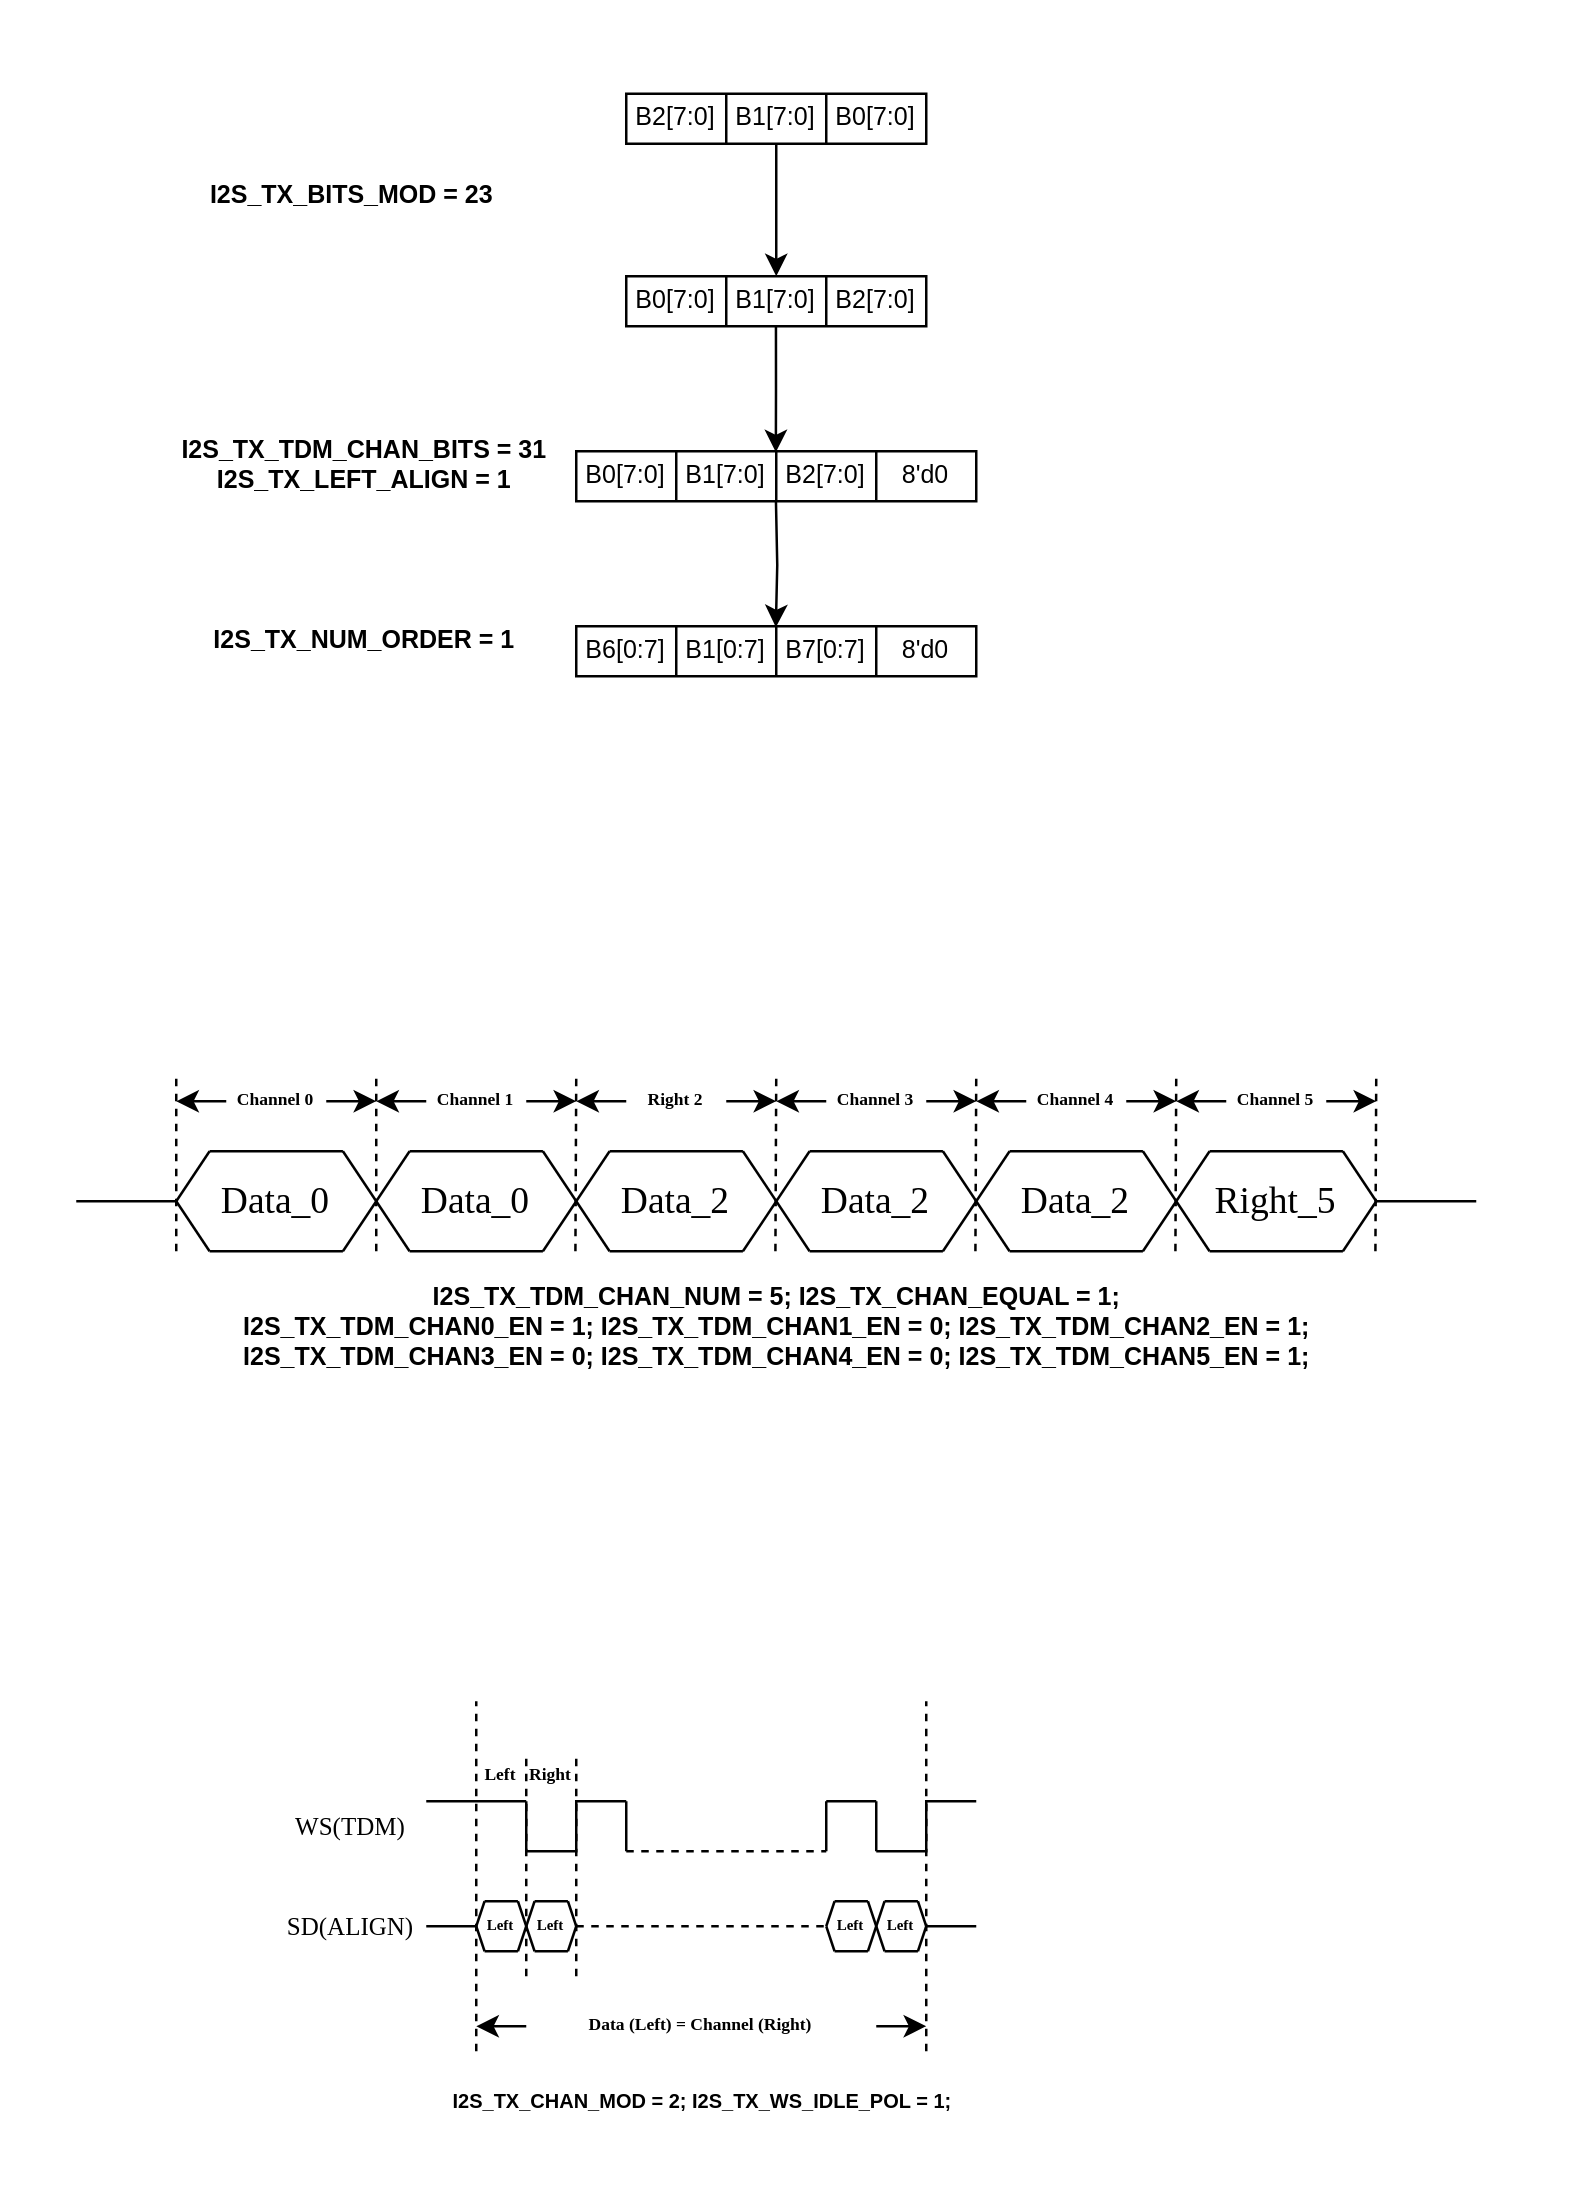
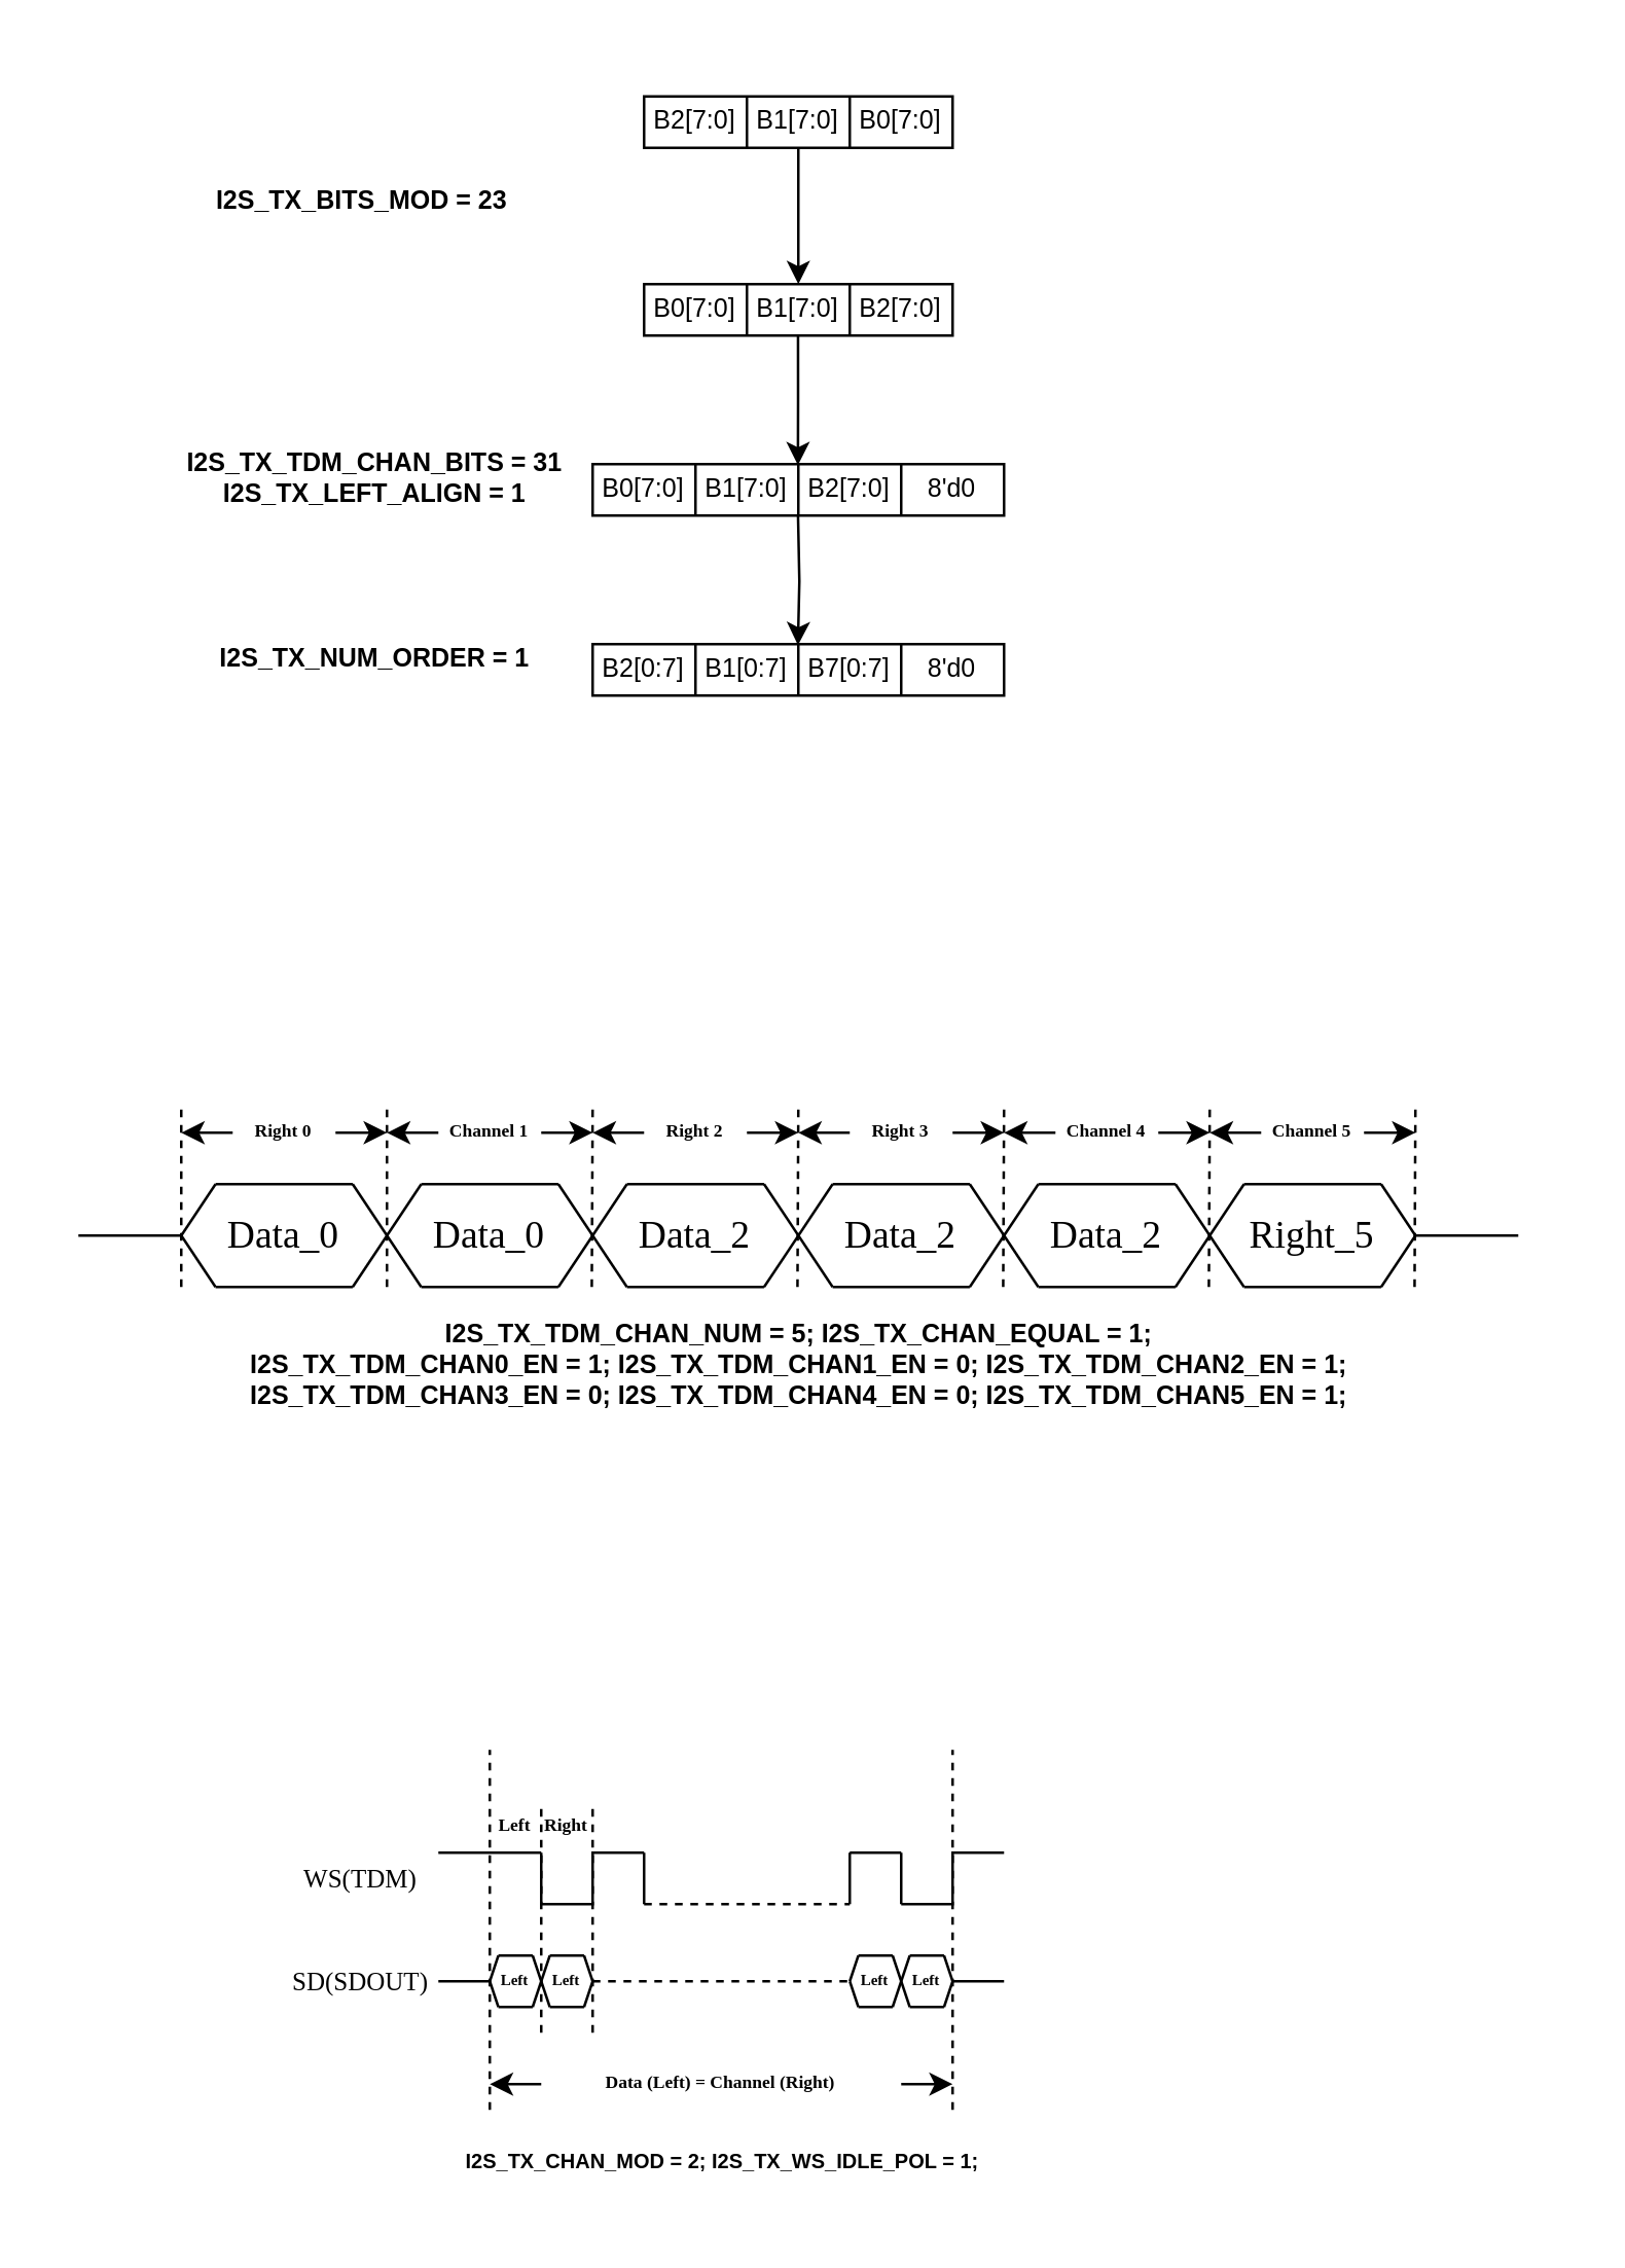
- <mxCell id="28" value="&lt;font style=&quot;font-size: 10px&quot;&gt;B6[0:7]&lt;/font&gt;" style="shape=partialRectangle;html=1;whiteSpace=wrap;connectable=0;fillColor=none;top=0;left=0;bottom=0;right=0;overflow=hidden;horizontal=1;spacing=2;spacingTop=-2;" parent="27" vertex="1"><mxGeometry width="40" height="20" as="geometry" /></mxCell>
+ <mxCell id="28" value="&lt;font style=&quot;font-size: 10px&quot;&gt;B2[0:7]&lt;/font&gt;" style="shape=partialRectangle;html=1;whiteSpace=wrap;connectable=0;fillColor=none;top=0;left=0;bottom=0;right=0;overflow=hidden;horizontal=1;spacing=2;spacingTop=-2;" parent="27" vertex="1"><mxGeometry width="40" height="20" as="geometry" /></mxCell>
- <mxCell id="77" value="Channel 0" style="text;html=1;strokeColor=none;fillColor=none;align=center;verticalAlign=middle;whiteSpace=wrap;rounded=0;fontFamily=Verdana;fontSize=7;fontStyle=1" parent="1" vertex="1"><mxGeometry x="90" y="430" width="40" height="20" as="geometry" /></mxCell>
+ <mxCell id="77" value="Right 0" style="text;html=1;strokeColor=none;fillColor=none;align=center;verticalAlign=middle;whiteSpace=wrap;rounded=0;fontFamily=Verdana;fontSize=7;fontStyle=1" parent="1" vertex="1"><mxGeometry x="90" y="430" width="40" height="20" as="geometry" /></mxCell>
- <mxCell id="89" value="Channel 3" style="text;html=1;strokeColor=none;fillColor=none;align=center;verticalAlign=middle;whiteSpace=wrap;rounded=0;fontFamily=Verdana;fontSize=7;fontStyle=1" parent="1" vertex="1"><mxGeometry x="330" y="430" width="40" height="20" as="geometry" /></mxCell>
+ <mxCell id="89" value="Right 3" style="text;html=1;strokeColor=none;fillColor=none;align=center;verticalAlign=middle;whiteSpace=wrap;rounded=0;fontFamily=Verdana;fontSize=7;fontStyle=1" parent="1" vertex="1"><mxGeometry x="330" y="430" width="40" height="20" as="geometry" /></mxCell>
- <mxCell id="136" value="SD(ALIGN)" style="text;html=1;strokeColor=none;fillColor=none;align=center;verticalAlign=middle;whiteSpace=wrap;rounded=0;fontFamily=Verdana;fontSize=10;" parent="1" vertex="1"><mxGeometry x="110" y="760" width="60" height="20" as="geometry" /></mxCell>
+ <mxCell id="136" value="SD(SDOUT)" style="text;html=1;strokeColor=none;fillColor=none;align=center;verticalAlign=middle;whiteSpace=wrap;rounded=0;fontFamily=Verdana;fontSize=10;" parent="1" vertex="1"><mxGeometry x="110" y="760" width="60" height="20" as="geometry" /></mxCell>
